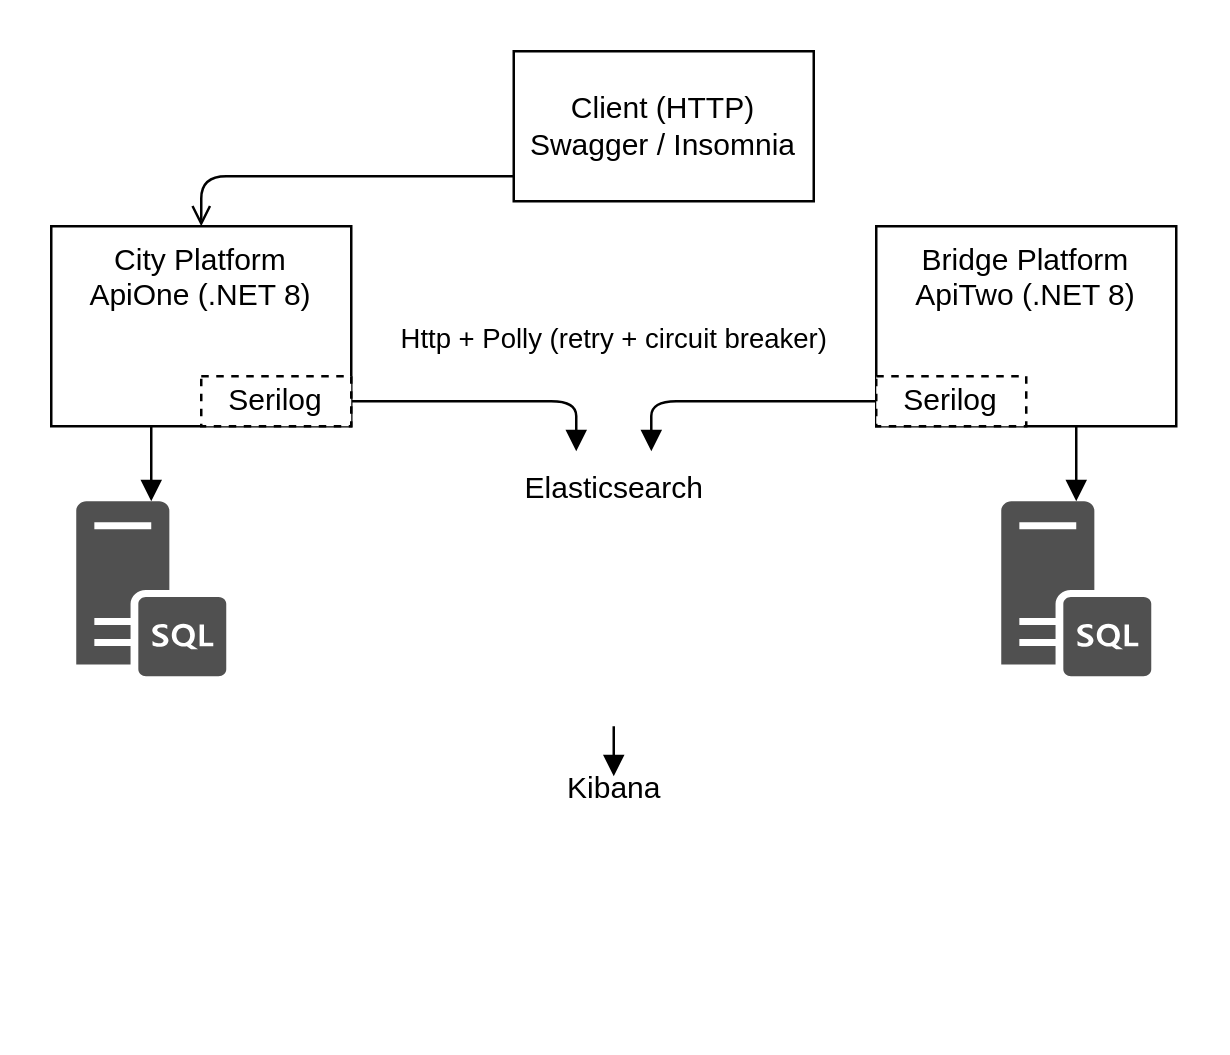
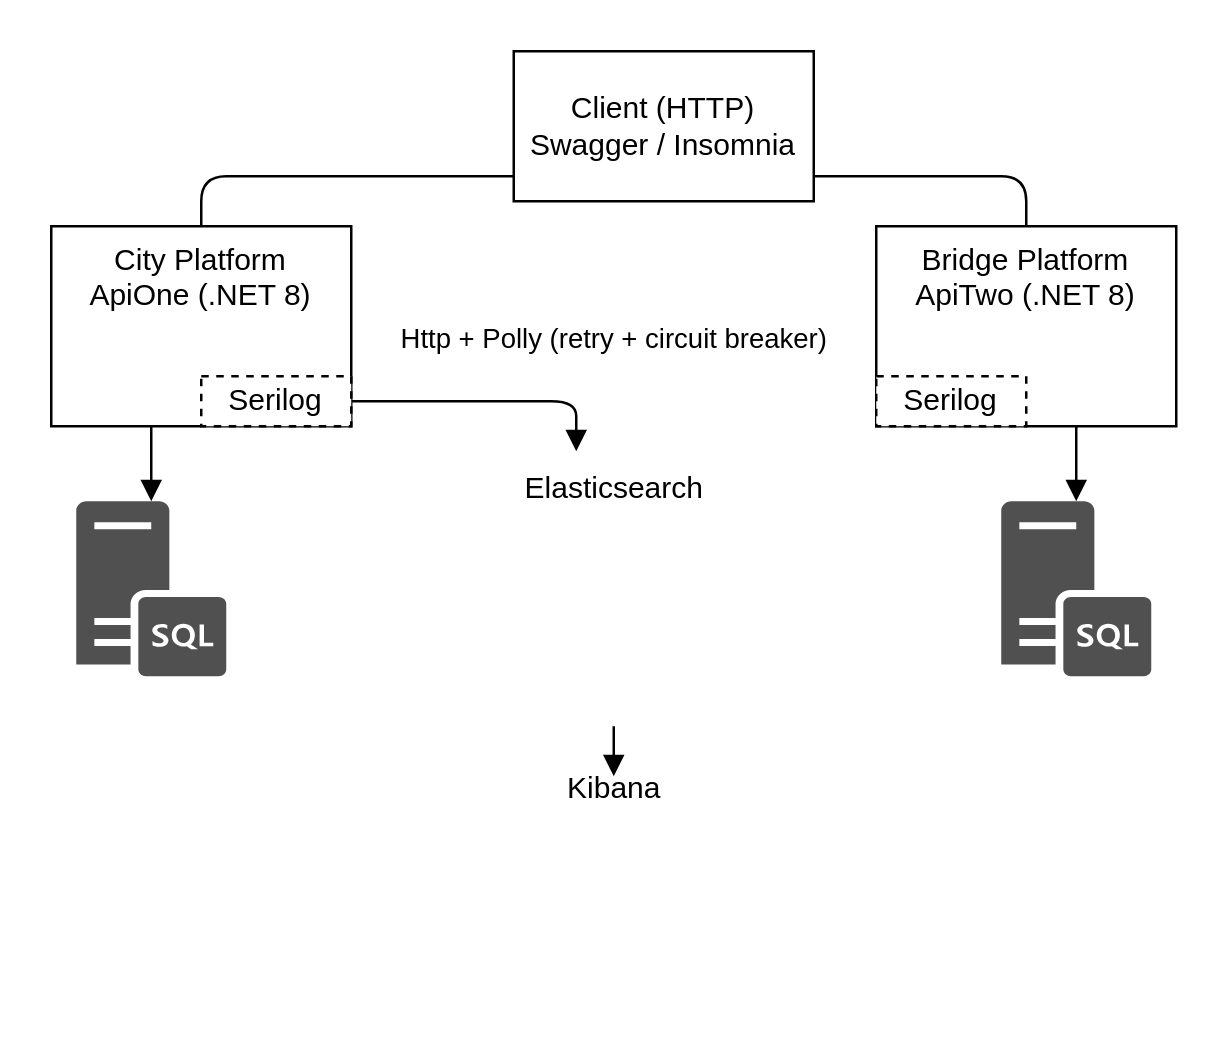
+ <mxCell id="3" style="edgeStyle=orthogonalEdgeStyle;html=1;endArrow=none;endFill=0;" parent="1" source="4" target="24" edge="1"><mxGeometry relative="1" as="geometry"><Array as="points"><mxPoint x="280" y="70" /><mxPoint x="410" y="70" /></Array></mxGeometry></mxCell>
- <mxCell id="2" style="edgeStyle=orthogonalEdgeStyle;html=1;endArrow=open;endFill=0;" parent="1" source="4" target="21" edge="1"><mxGeometry relative="1" as="geometry"><Array as="points"><mxPoint x="210" y="70" /><mxPoint x="80" y="70" /></Array></mxGeometry></mxCell>
+ <mxCell id="2" style="edgeStyle=orthogonalEdgeStyle;html=1;endArrow=none;endFill=0;" parent="1" source="4" target="21" edge="1"><mxGeometry relative="1" as="geometry"><Array as="points"><mxPoint x="210" y="70" /><mxPoint x="80" y="70" /></Array></mxGeometry></mxCell>
- <mxCell id="5" style="edgeStyle=orthogonalEdgeStyle;html=1;endArrow=block;endFill=1;entryX=0.667;entryY=0;entryDx=0;entryDy=0;entryPerimeter=0;" parent="1" source="24" target="14" edge="1"><mxGeometry relative="1" as="geometry"><mxPoint x="260" y="170" as="targetPoint" /><Array as="points"><mxPoint x="260" y="160" /></Array></mxGeometry></mxCell>
